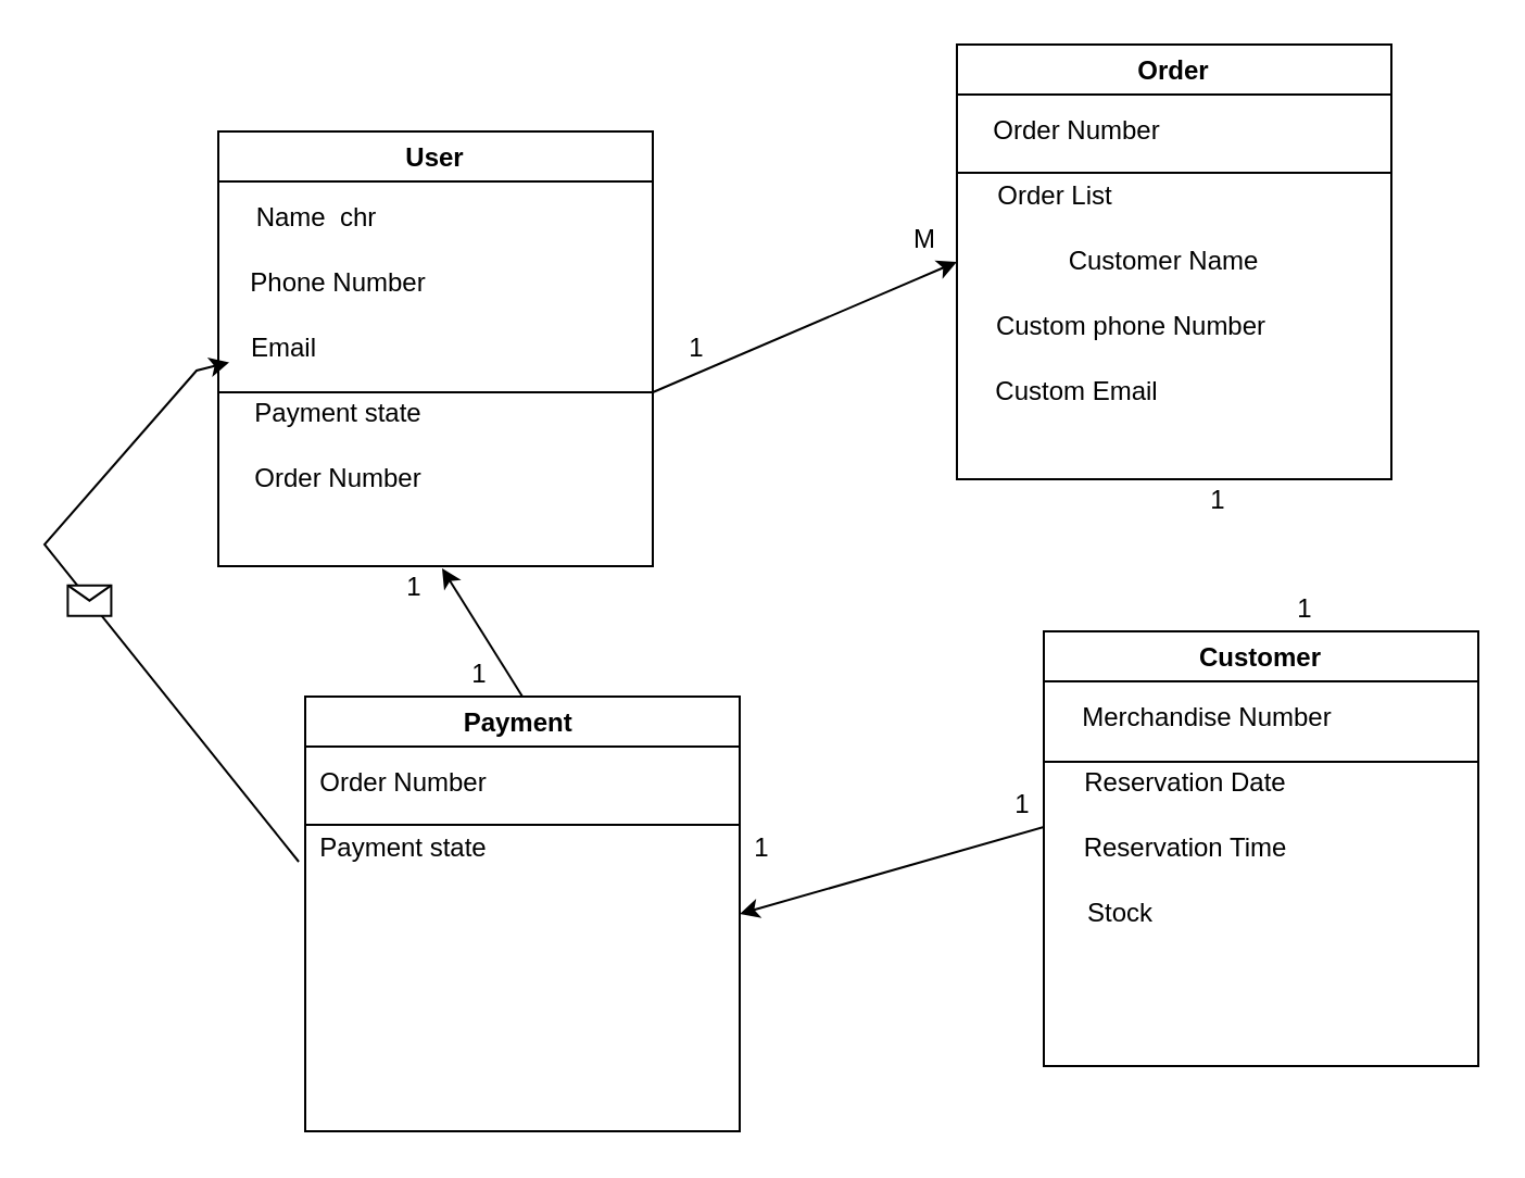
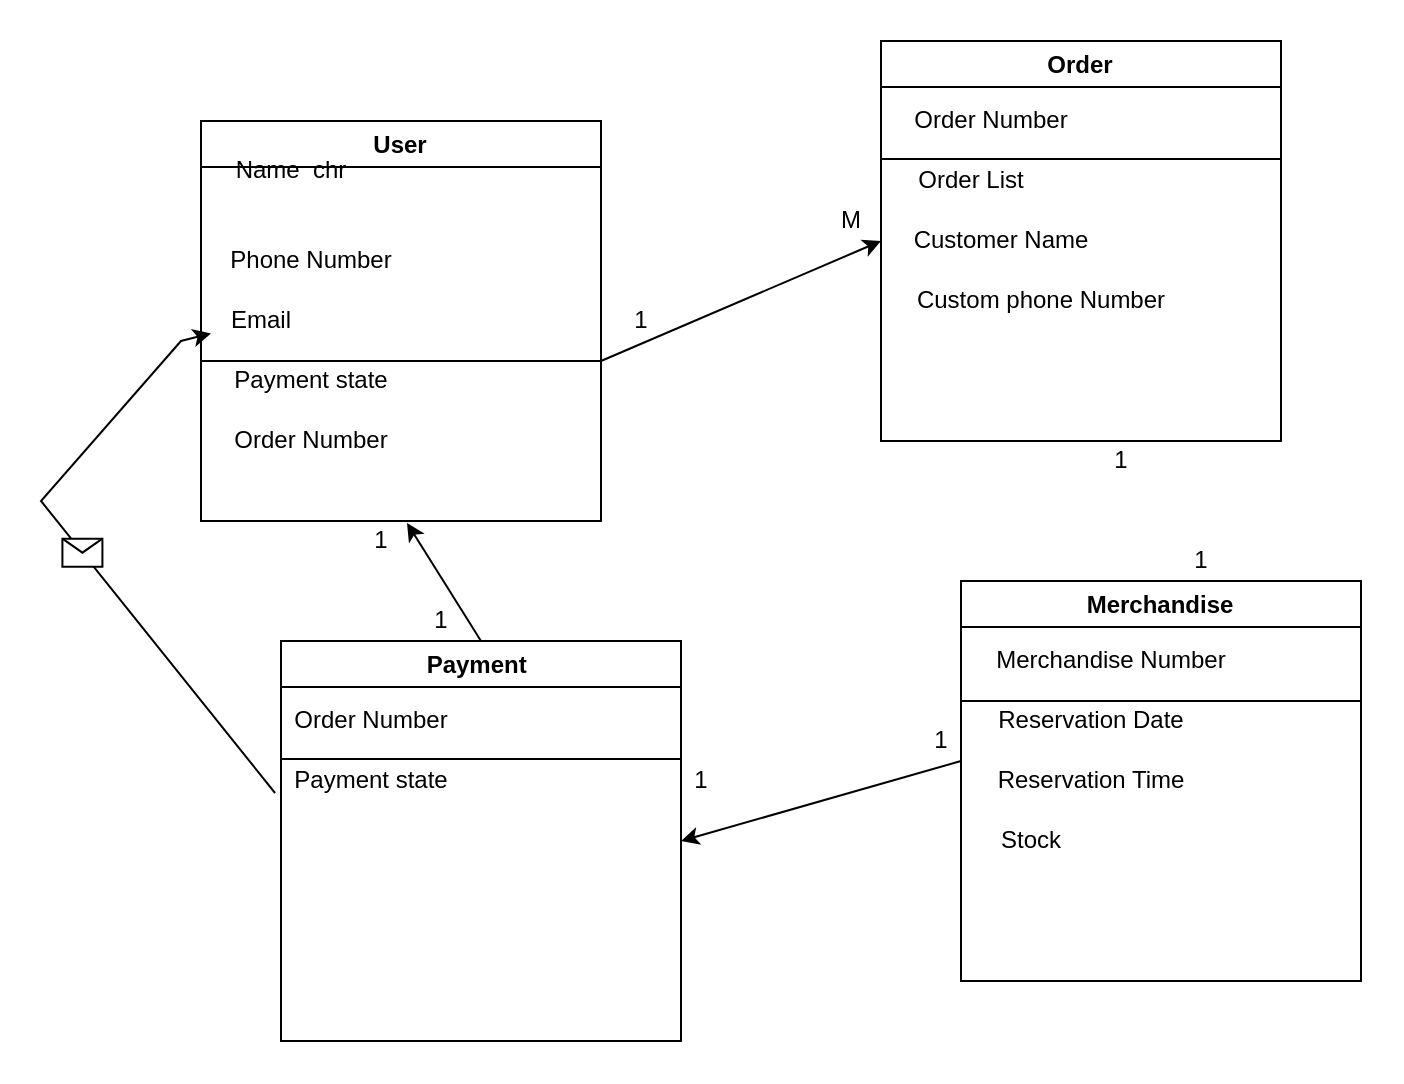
- <mxCell id="3" value="Name&amp;nbsp; chr" style="text;html=1;align=center;verticalAlign=middle;resizable=0;points=[];autosize=1;strokeColor=none;fillColor=none;fontColor=default;" vertex="1" parent="2"><mxGeometry x="10" y="30" width="70" height="20" as="geometry" /></mxCell>
+ <mxCell id="3" value="Name&amp;nbsp; chr" style="text;html=1;align=center;verticalAlign=middle;resizable=0;points=[];autosize=1;strokeColor=none;fillColor=none;fontColor=default;" vertex="1" parent="2"><mxGeometry x="10" y="15" width="70" height="20" as="geometry" /></mxCell>
- <mxCell id="20" value="Customer Name" style="text;html=1;align=center;verticalAlign=middle;resizable=0;points=[];autosize=1;strokeColor=none;fillColor=none;fontColor=default;" vertex="1" parent="17"><mxGeometry x="45" y="90" width="100" height="20" as="geometry" /></mxCell>
+ <mxCell id="20" value="Customer Name" style="text;html=1;align=center;verticalAlign=middle;resizable=0;points=[];autosize=1;strokeColor=none;fillColor=none;fontColor=default;" vertex="1" parent="17"><mxGeometry x="10" y="90" width="100" height="20" as="geometry" /></mxCell>
- <mxCell id="22" value="Custom Email" style="text;html=1;align=center;verticalAlign=middle;resizable=0;points=[];autosize=1;strokeColor=none;fillColor=none;fontColor=default;" vertex="1" parent="17"><mxGeometry x="10" y="150" width="90" height="20" as="geometry" /></mxCell>
- <mxCell id="8" value="Customer" style="swimlane;labelBackgroundColor=default;fontColor=default;strokeColor=default;fillColor=default;" vertex="1" parent="1"><mxGeometry x="480" y="290" width="200" height="200" as="geometry" /></mxCell>
+ <mxCell id="8" value="Merchandise" style="swimlane;labelBackgroundColor=default;fontColor=default;strokeColor=default;fillColor=default;" vertex="1" parent="1"><mxGeometry x="480" y="290" width="200" height="200" as="geometry" /></mxCell>
